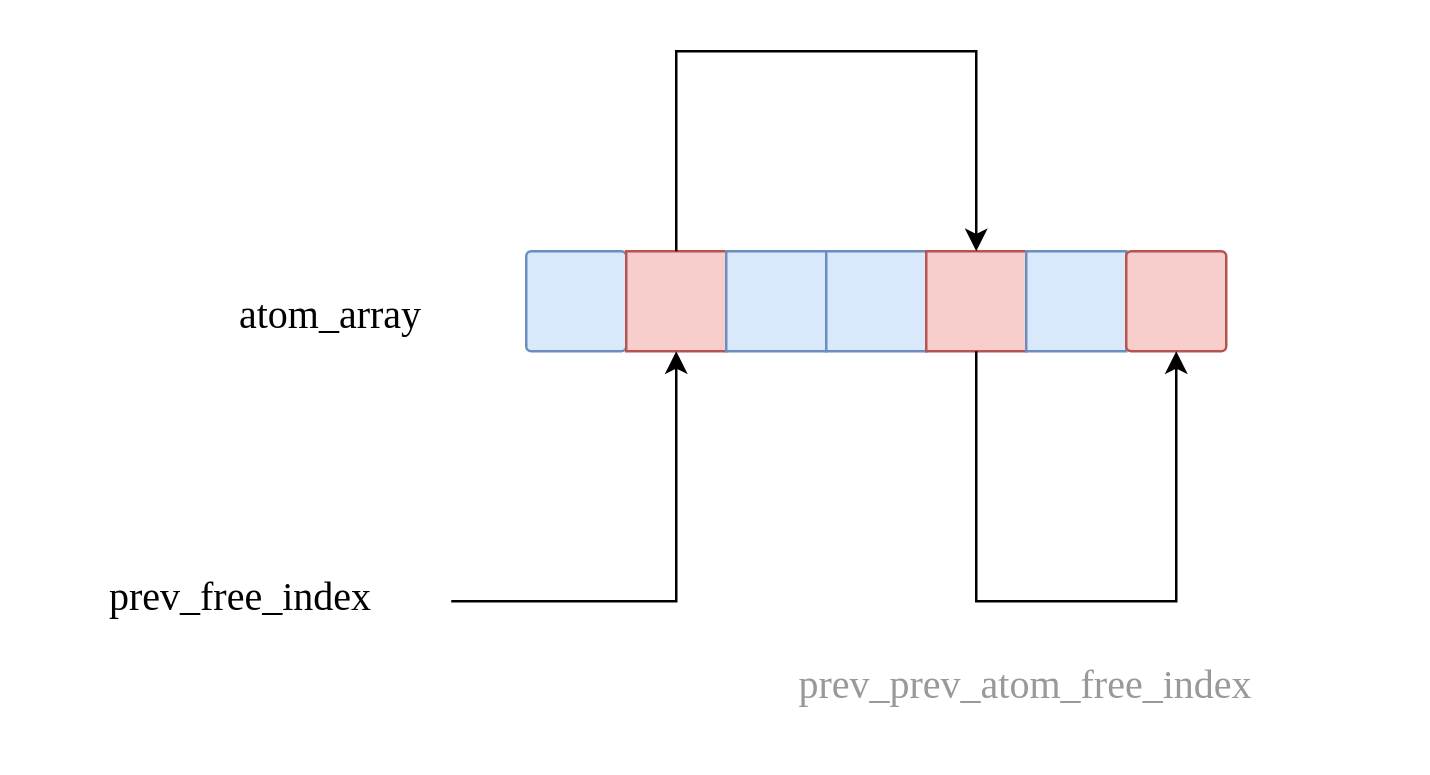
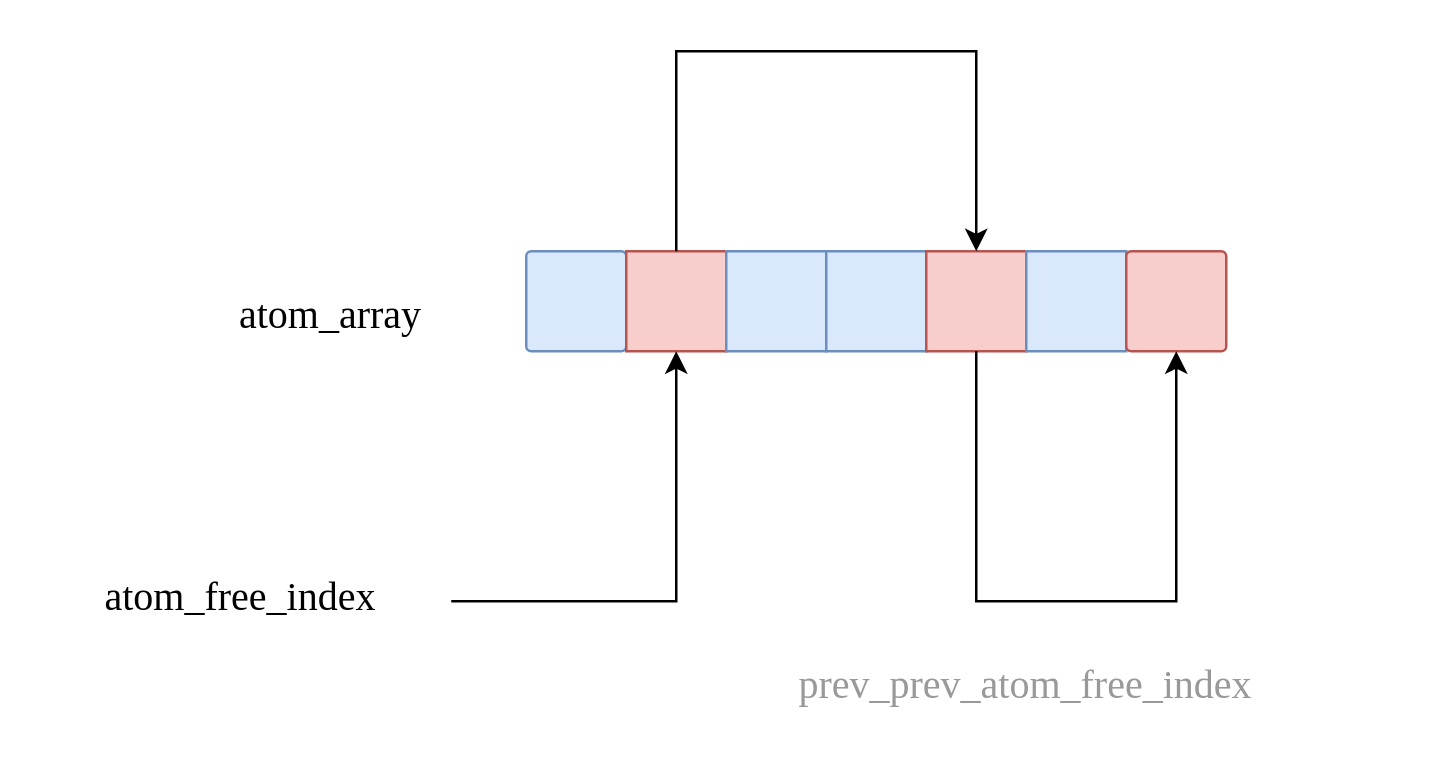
- <mxCell id="10" value="&lt;font style=&quot;font-size: 16px;&quot;&gt;prev_free_index&lt;/font&gt;" style="text;html=1;strokeColor=none;fillColor=none;align=center;verticalAlign=middle;whiteSpace=wrap;rounded=0;fontFamily=SF Mono;" parent="1" vertex="1"><mxGeometry x="20" y="223" width="152" height="30" as="geometry" /></mxCell>
+ <mxCell id="10" value="&lt;font style=&quot;font-size: 16px;&quot;&gt;atom_free_index&lt;/font&gt;" style="text;html=1;strokeColor=none;fillColor=none;align=center;verticalAlign=middle;whiteSpace=wrap;rounded=0;fontFamily=SF Mono;" parent="1" vertex="1"><mxGeometry x="20" y="223" width="152" height="30" as="geometry" /></mxCell>
